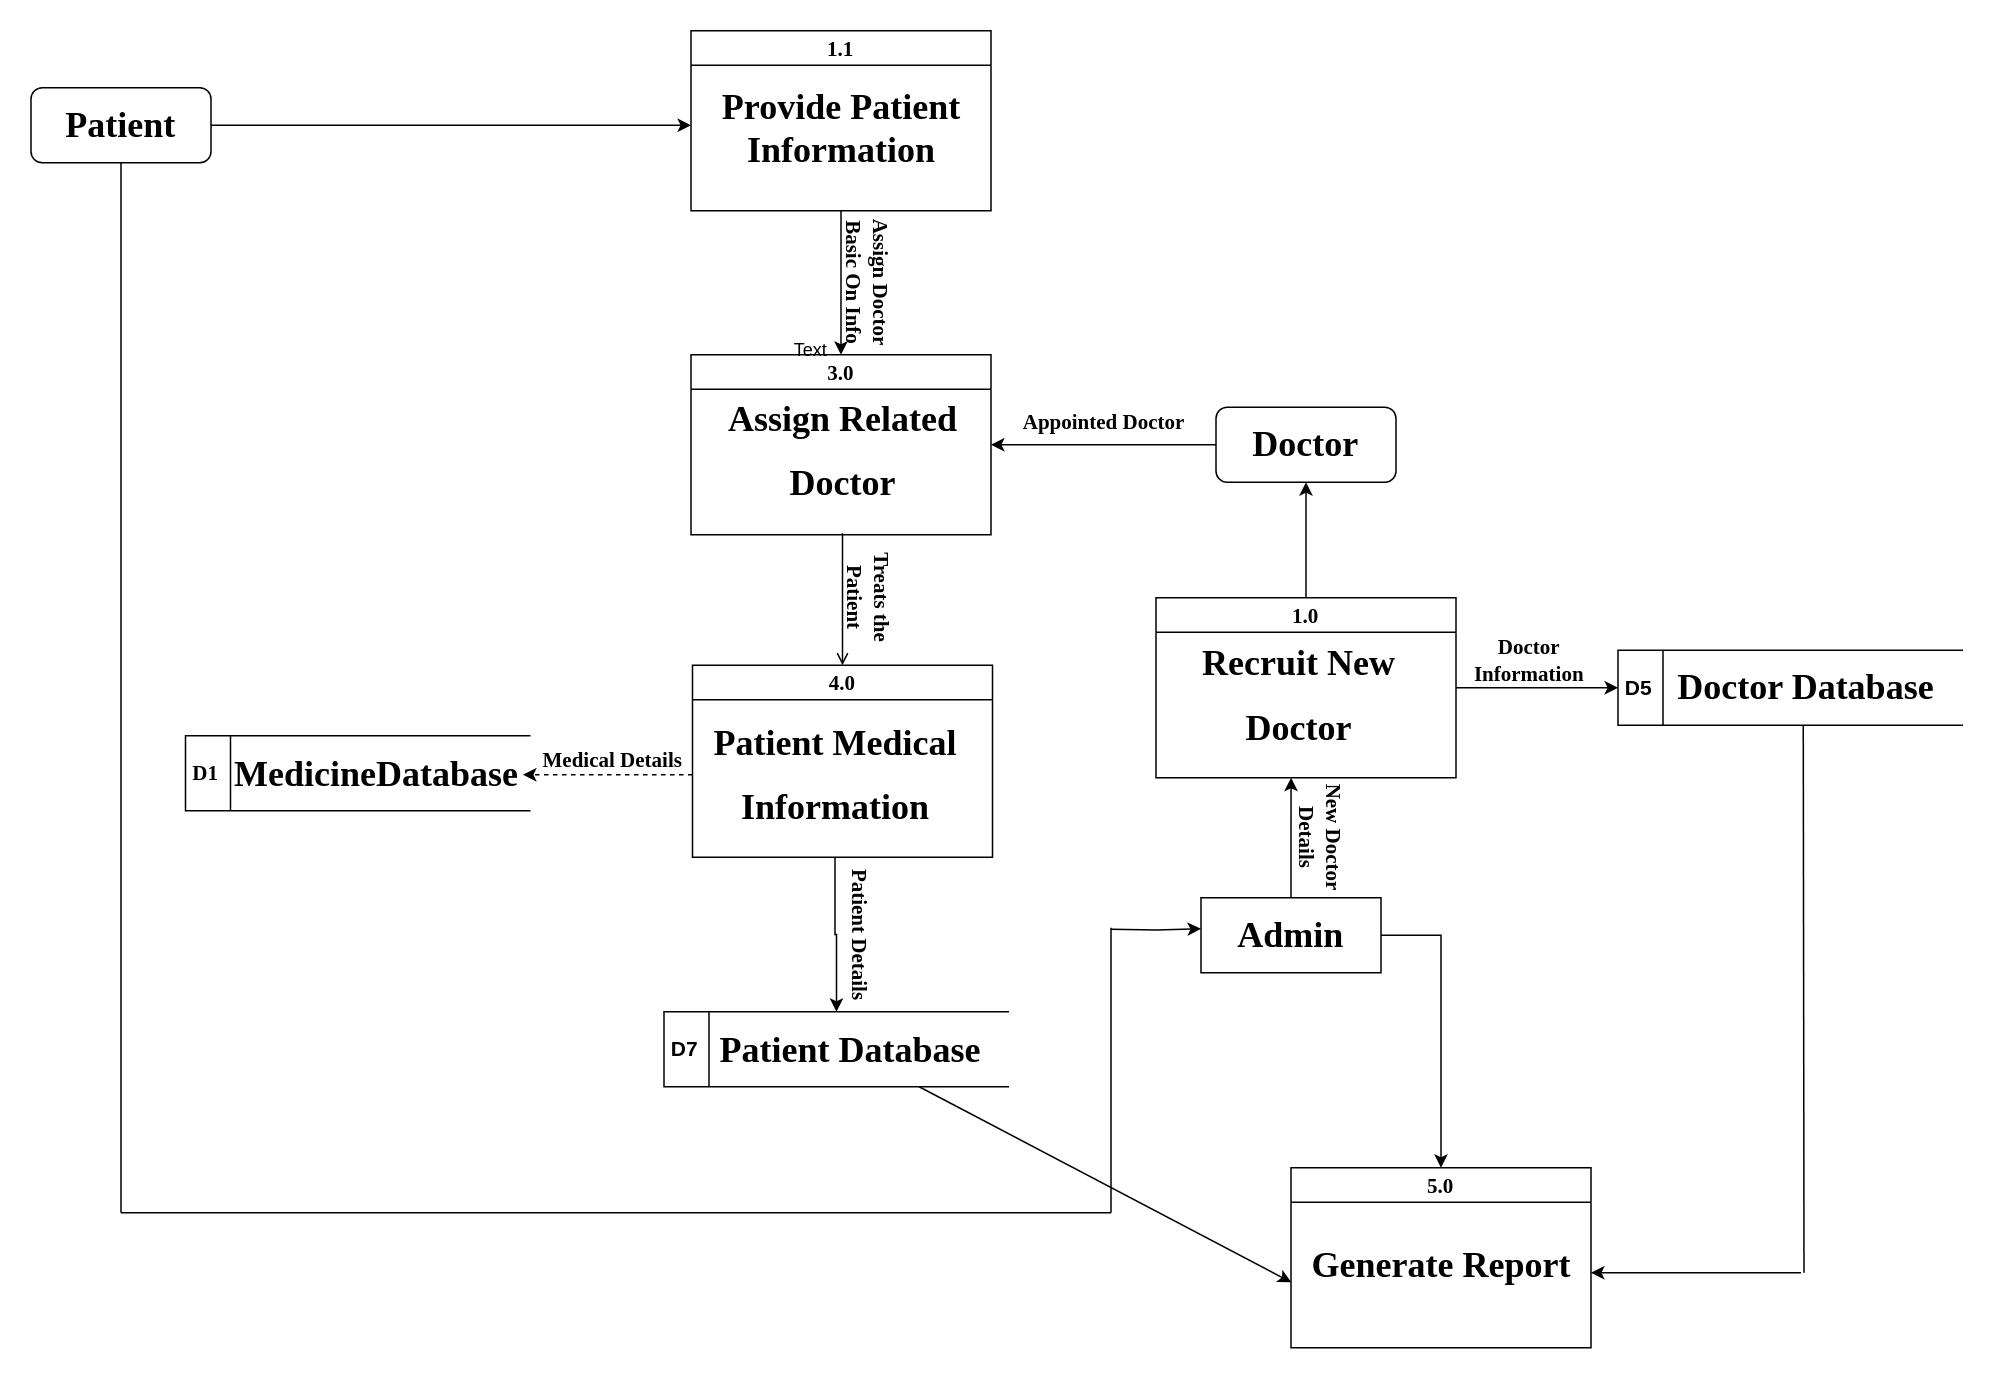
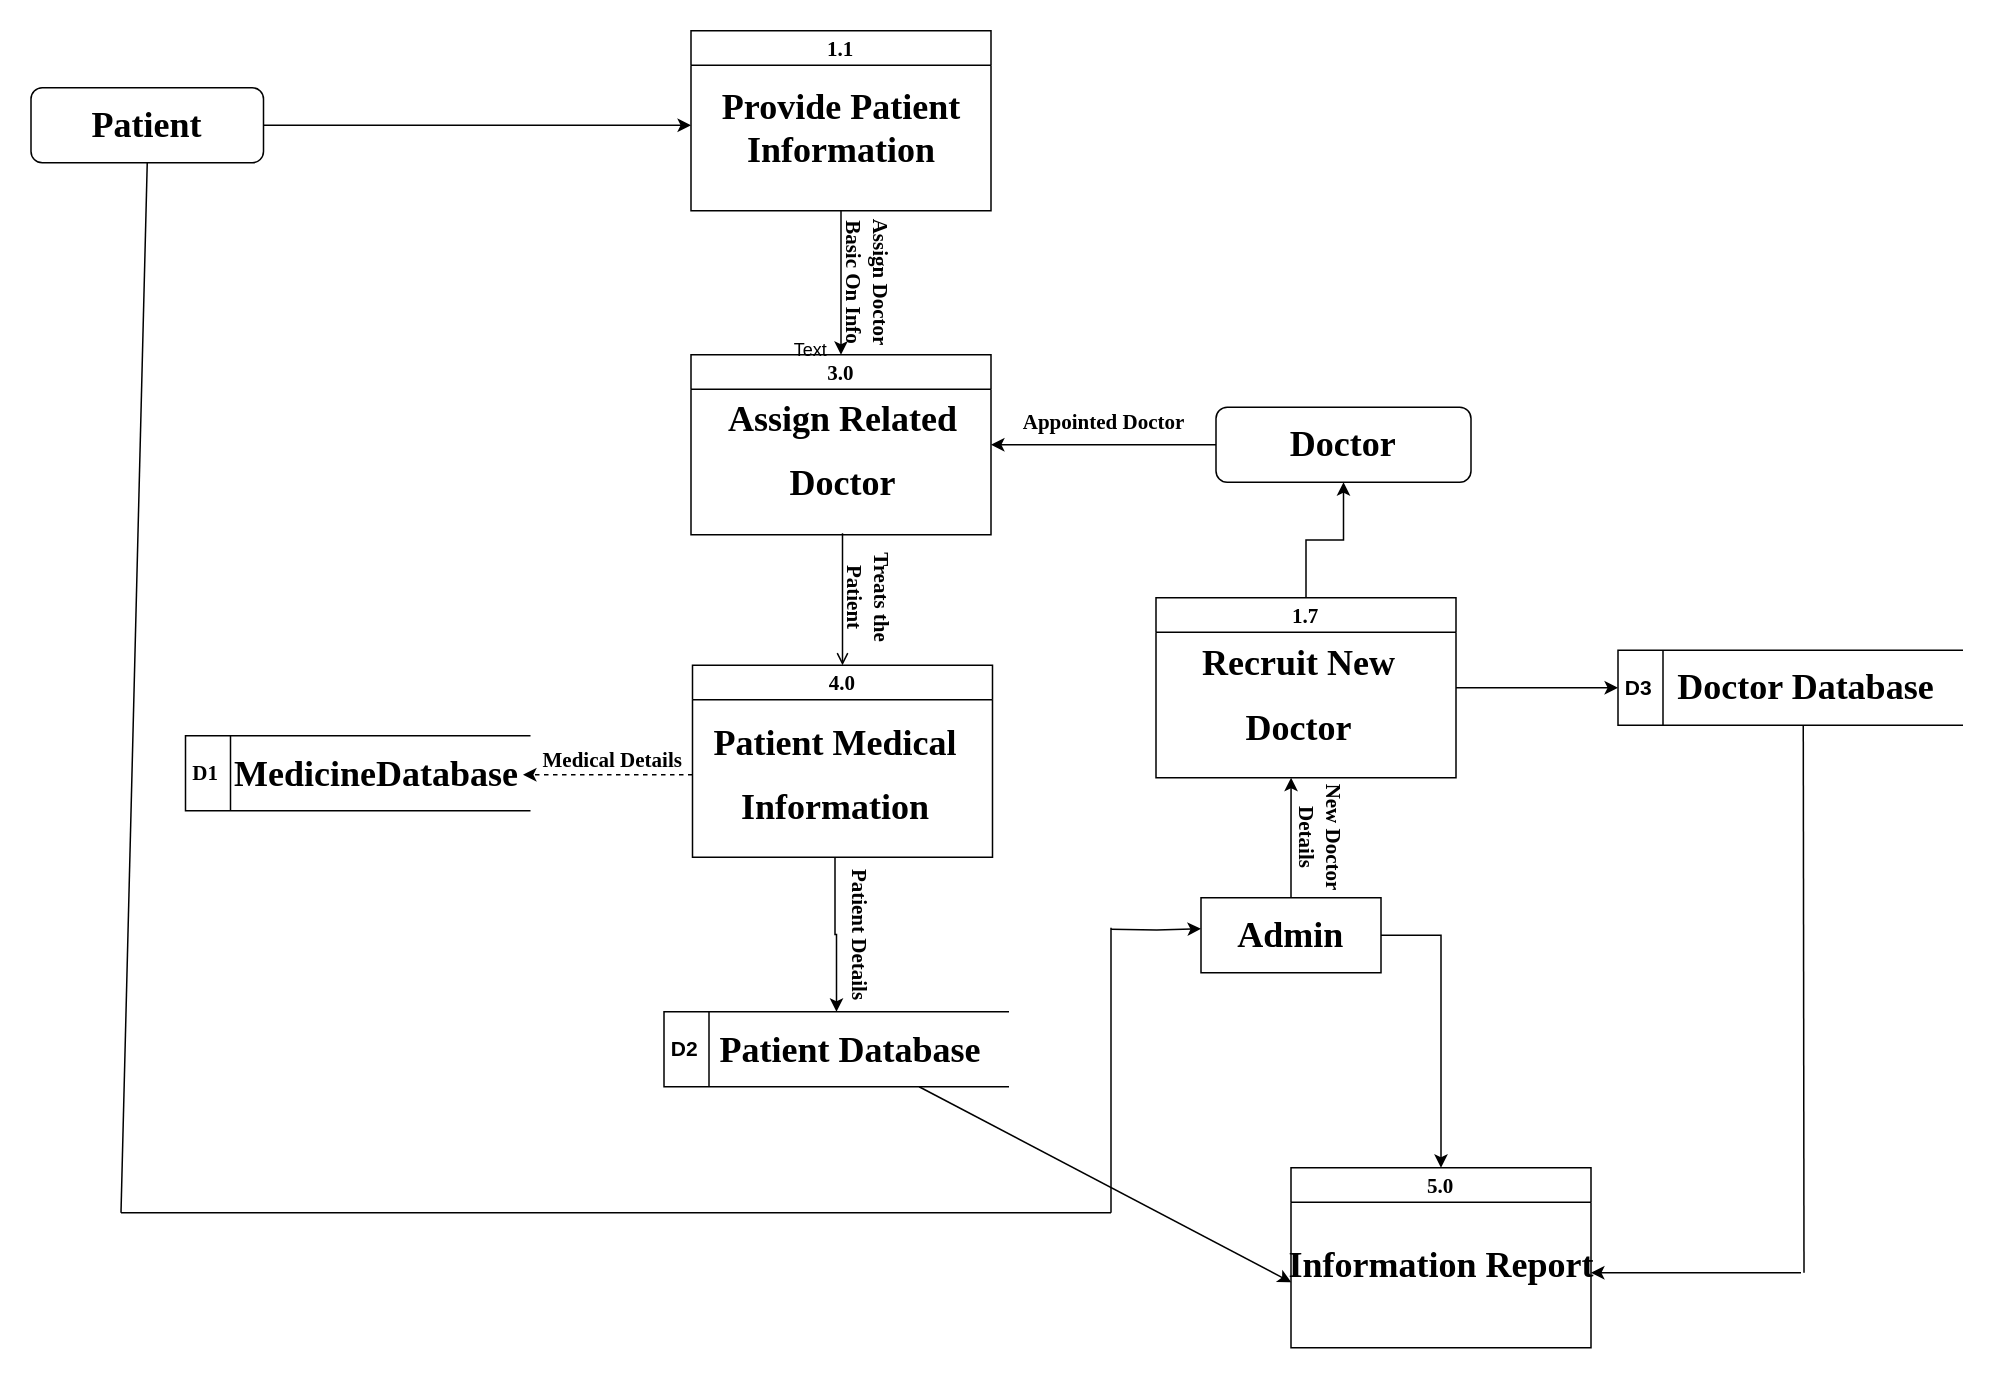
- <mxCell id="3" value="&lt;h3&gt;&lt;font face=&quot;Times New Roman&quot; style=&quot;font-size: 24px;&quot;&gt;Patient&lt;/font&gt;&lt;/h3&gt;" style="rounded=1;whiteSpace=wrap;html=1;" vertex="1" parent="1"><mxGeometry x="20" y="58" width="120" height="50" as="geometry" /></mxCell>
+ <mxCell id="3" value="&lt;h3&gt;&lt;font face=&quot;Times New Roman&quot; style=&quot;font-size: 24px;&quot;&gt;Patient&lt;/font&gt;&lt;/h3&gt;" style="rounded=1;whiteSpace=wrap;html=1;" vertex="1" parent="1"><mxGeometry x="20" y="58" width="155" height="50" as="geometry" /></mxCell>
- <mxCell id="23" value="&lt;h3&gt;&lt;font face=&quot;Times New Roman&quot; style=&quot;font-size: 24px;&quot;&gt;Doctor&lt;/font&gt;&lt;/h3&gt;" style="rounded=1;whiteSpace=wrap;html=1;" vertex="1" parent="1"><mxGeometry x="810" y="271" width="120" height="50" as="geometry" /></mxCell>
+ <mxCell id="23" value="&lt;h3&gt;&lt;font face=&quot;Times New Roman&quot; style=&quot;font-size: 24px;&quot;&gt;Doctor&lt;/font&gt;&lt;/h3&gt;" style="rounded=1;whiteSpace=wrap;html=1;" vertex="1" parent="1"><mxGeometry x="810" y="271" width="170" height="50" as="geometry" /></mxCell>
- <mxCell id="26" value="&lt;h3&gt;&lt;font face=&quot;Times New Roman&quot;&gt;1.0&lt;/font&gt;&lt;/h3&gt;" style="swimlane;whiteSpace=wrap;html=1;startSize=23;" vertex="1" parent="1"><mxGeometry x="770" y="398" width="200" height="120" as="geometry" /></mxCell>
+ <mxCell id="26" value="&lt;h3&gt;&lt;font face=&quot;Times New Roman&quot;&gt;1.7&lt;/font&gt;&lt;/h3&gt;" style="swimlane;whiteSpace=wrap;html=1;startSize=23;" vertex="1" parent="1"><mxGeometry x="770" y="398" width="200" height="120" as="geometry" /></mxCell>
- <mxCell id="42" value="&lt;h3&gt;&lt;font face=&quot;Times New Roman&quot; style=&quot;font-size: 14px;&quot;&gt;Doctor Information&lt;/font&gt;&lt;/h3&gt;" style="text;html=1;strokeColor=none;fillColor=none;align=center;verticalAlign=middle;whiteSpace=wrap;rounded=0;" vertex="1" parent="1"><mxGeometry x="979" y="425.19" width="80" height="30" as="geometry" /></mxCell>
- <mxCell id="40" value="&lt;h3&gt;&lt;font style=&quot;font-size: 14px;&quot;&gt;D5&lt;/font&gt;&lt;/h3&gt;" style="html=1;dashed=0;whiteSpace=wrap;shape=mxgraph.dfd.dataStoreID;align=left;spacingLeft=3;points=[[0,0],[0.5,0],[1,0],[0,0.5],[1,0.5],[0,1],[0.5,1],[1,1]];" vertex="1" parent="1"><mxGeometry x="1078" y="433" width="230" height="50" as="geometry" /></mxCell>
+ <mxCell id="40" value="&lt;h3&gt;&lt;font style=&quot;font-size: 14px;&quot;&gt;D3&lt;/font&gt;&lt;/h3&gt;" style="html=1;dashed=0;whiteSpace=wrap;shape=mxgraph.dfd.dataStoreID;align=left;spacingLeft=3;points=[[0,0],[0.5,0],[1,0],[0,0.5],[1,0.5],[0,1],[0.5,1],[1,1]];" vertex="1" parent="1"><mxGeometry x="1078" y="433" width="230" height="50" as="geometry" /></mxCell>
- <mxCell id="19" value="&lt;h3&gt;&lt;font style=&quot;font-size: 14px;&quot;&gt;D7&lt;/font&gt;&lt;/h3&gt;" style="html=1;dashed=0;whiteSpace=wrap;shape=mxgraph.dfd.dataStoreID;align=left;spacingLeft=3;points=[[0,0],[0.5,0],[1,0],[0,0.5],[1,0.5],[0,1],[0.5,1],[1,1]];" vertex="1" parent="1"><mxGeometry x="442" y="674" width="230" height="50" as="geometry" /></mxCell>
+ <mxCell id="19" value="&lt;h3&gt;&lt;font style=&quot;font-size: 14px;&quot;&gt;D2&lt;/font&gt;&lt;/h3&gt;" style="html=1;dashed=0;whiteSpace=wrap;shape=mxgraph.dfd.dataStoreID;align=left;spacingLeft=3;points=[[0,0],[0.5,0],[1,0],[0,0.5],[1,0.5],[0,1],[0.5,1],[1,1]];" vertex="1" parent="1"><mxGeometry x="442" y="674" width="230" height="50" as="geometry" /></mxCell>
- <mxCell id="35" value="&lt;h3&gt;&lt;font face=&quot;Times New Roman&quot;&gt;&lt;span style=&quot;font-size: 24px;&quot;&gt;Generate Report&lt;/span&gt;&lt;/font&gt;&lt;/h3&gt;" style="text;html=1;align=center;verticalAlign=middle;resizable=0;points=[];autosize=1;strokeColor=none;fillColor=none;" vertex="1" parent="34"><mxGeometry y="30" width="200" height="70" as="geometry" /></mxCell>
+ <mxCell id="35" value="&lt;h3&gt;&lt;font face=&quot;Times New Roman&quot;&gt;&lt;span style=&quot;font-size: 24px;&quot;&gt;Information Report&lt;/span&gt;&lt;/font&gt;&lt;/h3&gt;" style="text;html=1;align=center;verticalAlign=middle;resizable=0;points=[];autosize=1;strokeColor=none;fillColor=none;" vertex="1" parent="34"><mxGeometry y="30" width="200" height="70" as="geometry" /></mxCell>
